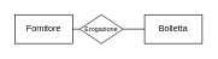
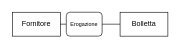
- <mxCell id="4" value="Erogazione" style="rhombus;whiteSpace=wrap;html=1;fontSize=9;" parent="1" vertex="1"><mxGeometry x="110" y="20" width="60" height="40" as="geometry" /></mxCell>
+ <mxCell id="4" value="Erogazione" style="whiteSpace=wrap;html=1;fontSize=9;rounded=1;" parent="1" vertex="1"><mxGeometry x="110" y="20" width="60" height="40" as="geometry" /></mxCell>
